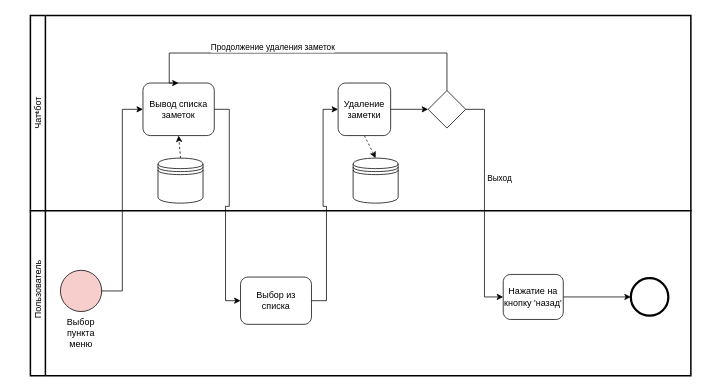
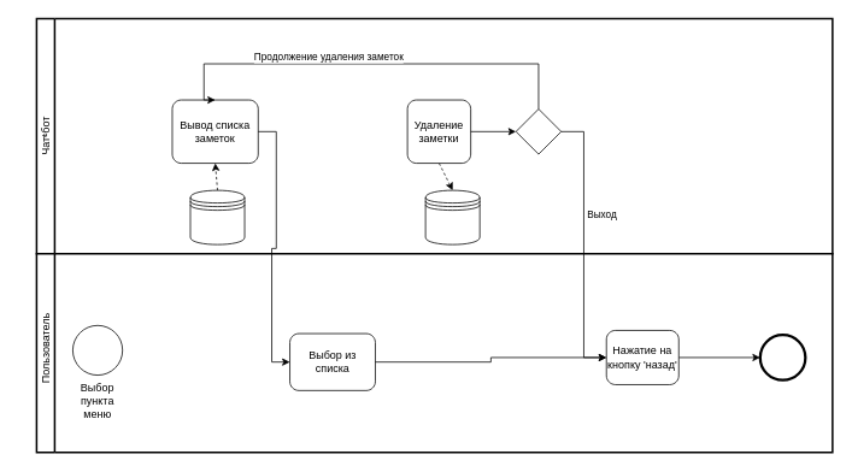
- <mxCell id="28" style="edgeStyle=orthogonalEdgeStyle;rounded=0;orthogonalLoop=1;jettySize=auto;html=1;exitX=1;exitY=0.5;exitDx=0;exitDy=0;entryX=0;entryY=0.5;entryDx=0;entryDy=0;entryPerimeter=0;" edge="1" parent="1" source="22" target="10"><mxGeometry relative="1" as="geometry"><mxPoint x="180" y="123.13" as="targetPoint" /></mxGeometry></mxCell>
- <mxCell id="30" style="edgeStyle=orthogonalEdgeStyle;rounded=0;orthogonalLoop=1;jettySize=auto;html=1;exitX=1;exitY=0.5;exitDx=0;exitDy=0;exitPerimeter=0;entryX=0;entryY=0.5;entryDx=0;entryDy=0;entryPerimeter=0;" edge="1" parent="1" source="24" target="14"><mxGeometry relative="1" as="geometry" /></mxCell>
+ <mxCell id="30" style="edgeStyle=orthogonalEdgeStyle;rounded=0;orthogonalLoop=1;jettySize=auto;html=1;exitX=1;exitY=0.5;exitDx=0;exitDy=0;exitPerimeter=0;" edge="1" parent="1" source="24" target="26"><mxGeometry relative="1" as="geometry" /></mxCell>
- <mxCell id="22" value="Выбор пункта меню" style="ellipse;whiteSpace=wrap;html=1;aspect=fixed;labelPosition=center;verticalLabelPosition=bottom;align=center;verticalAlign=top;fillColor=#f8cecc;" vertex="1" parent="20"><mxGeometry x="40" y="79.5" width="55" height="55" as="geometry" /></mxCell>
+ <mxCell id="22" value="Выбор пункта меню" style="ellipse;whiteSpace=wrap;html=1;aspect=fixed;labelPosition=center;verticalLabelPosition=bottom;align=center;verticalAlign=top;" vertex="1" parent="20"><mxGeometry x="40" y="79.5" width="55" height="55" as="geometry" /></mxCell>
